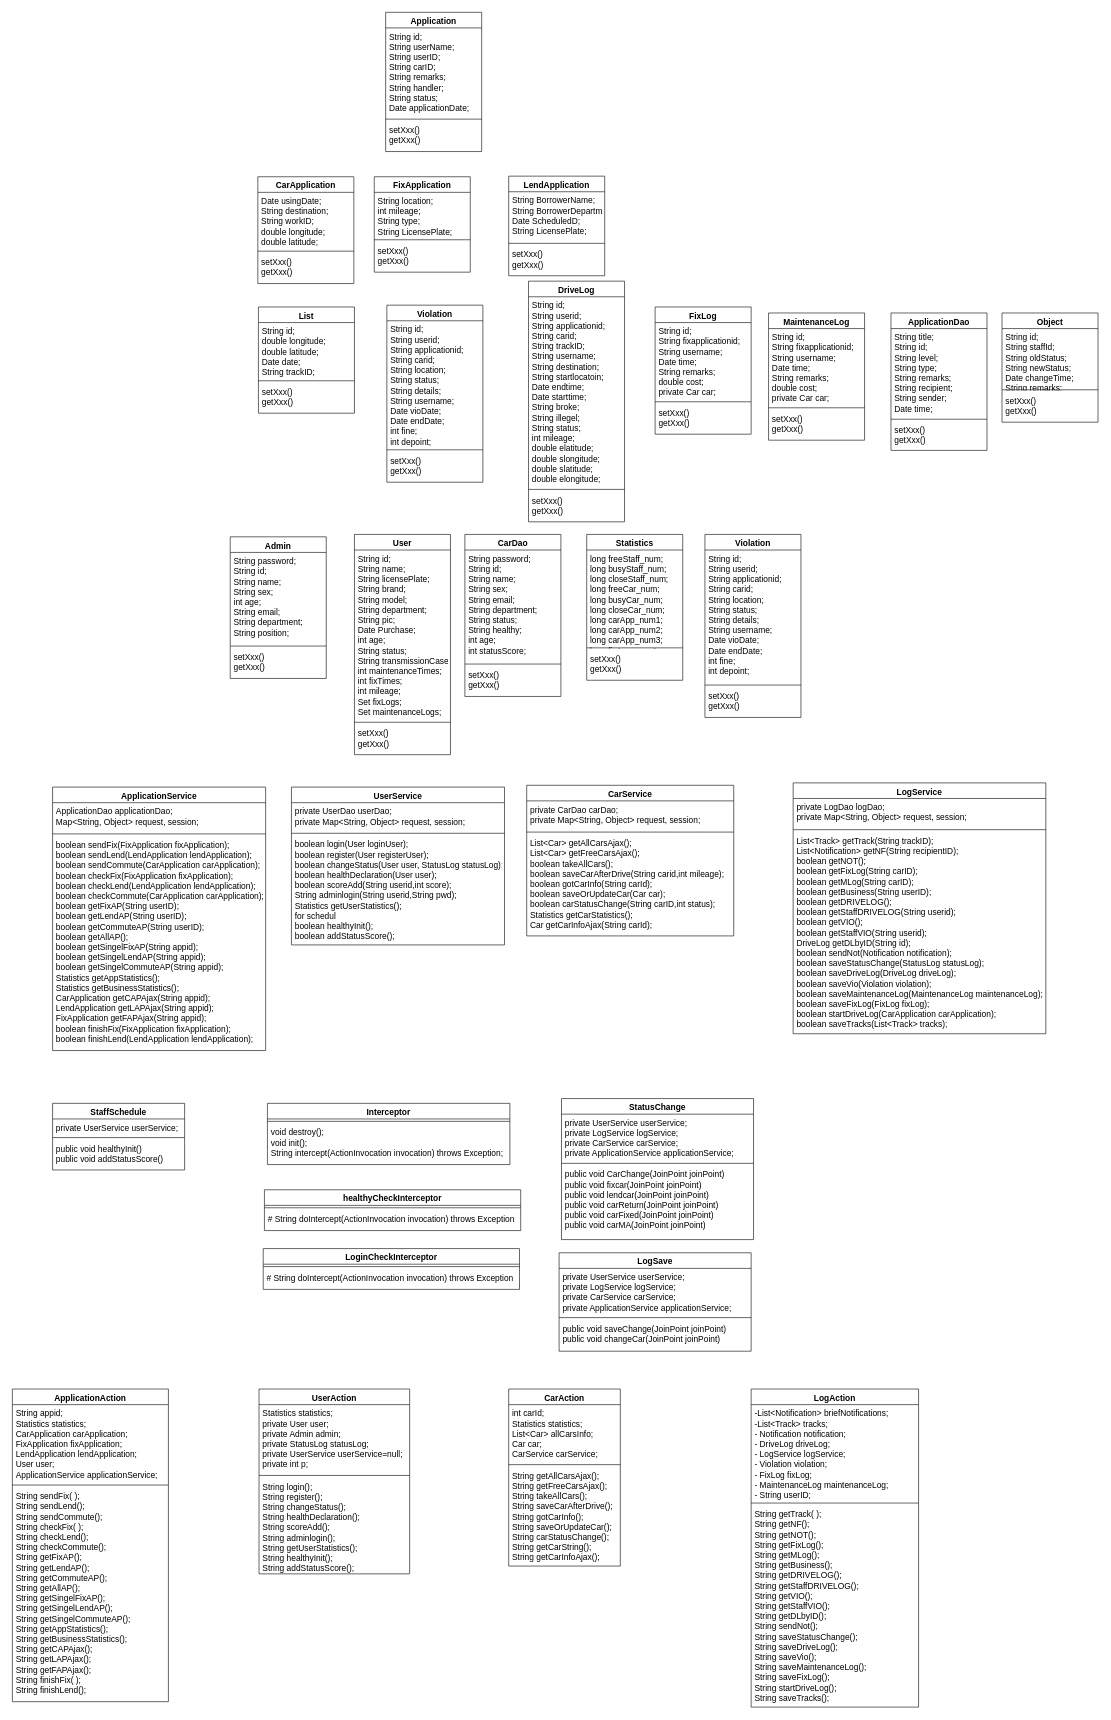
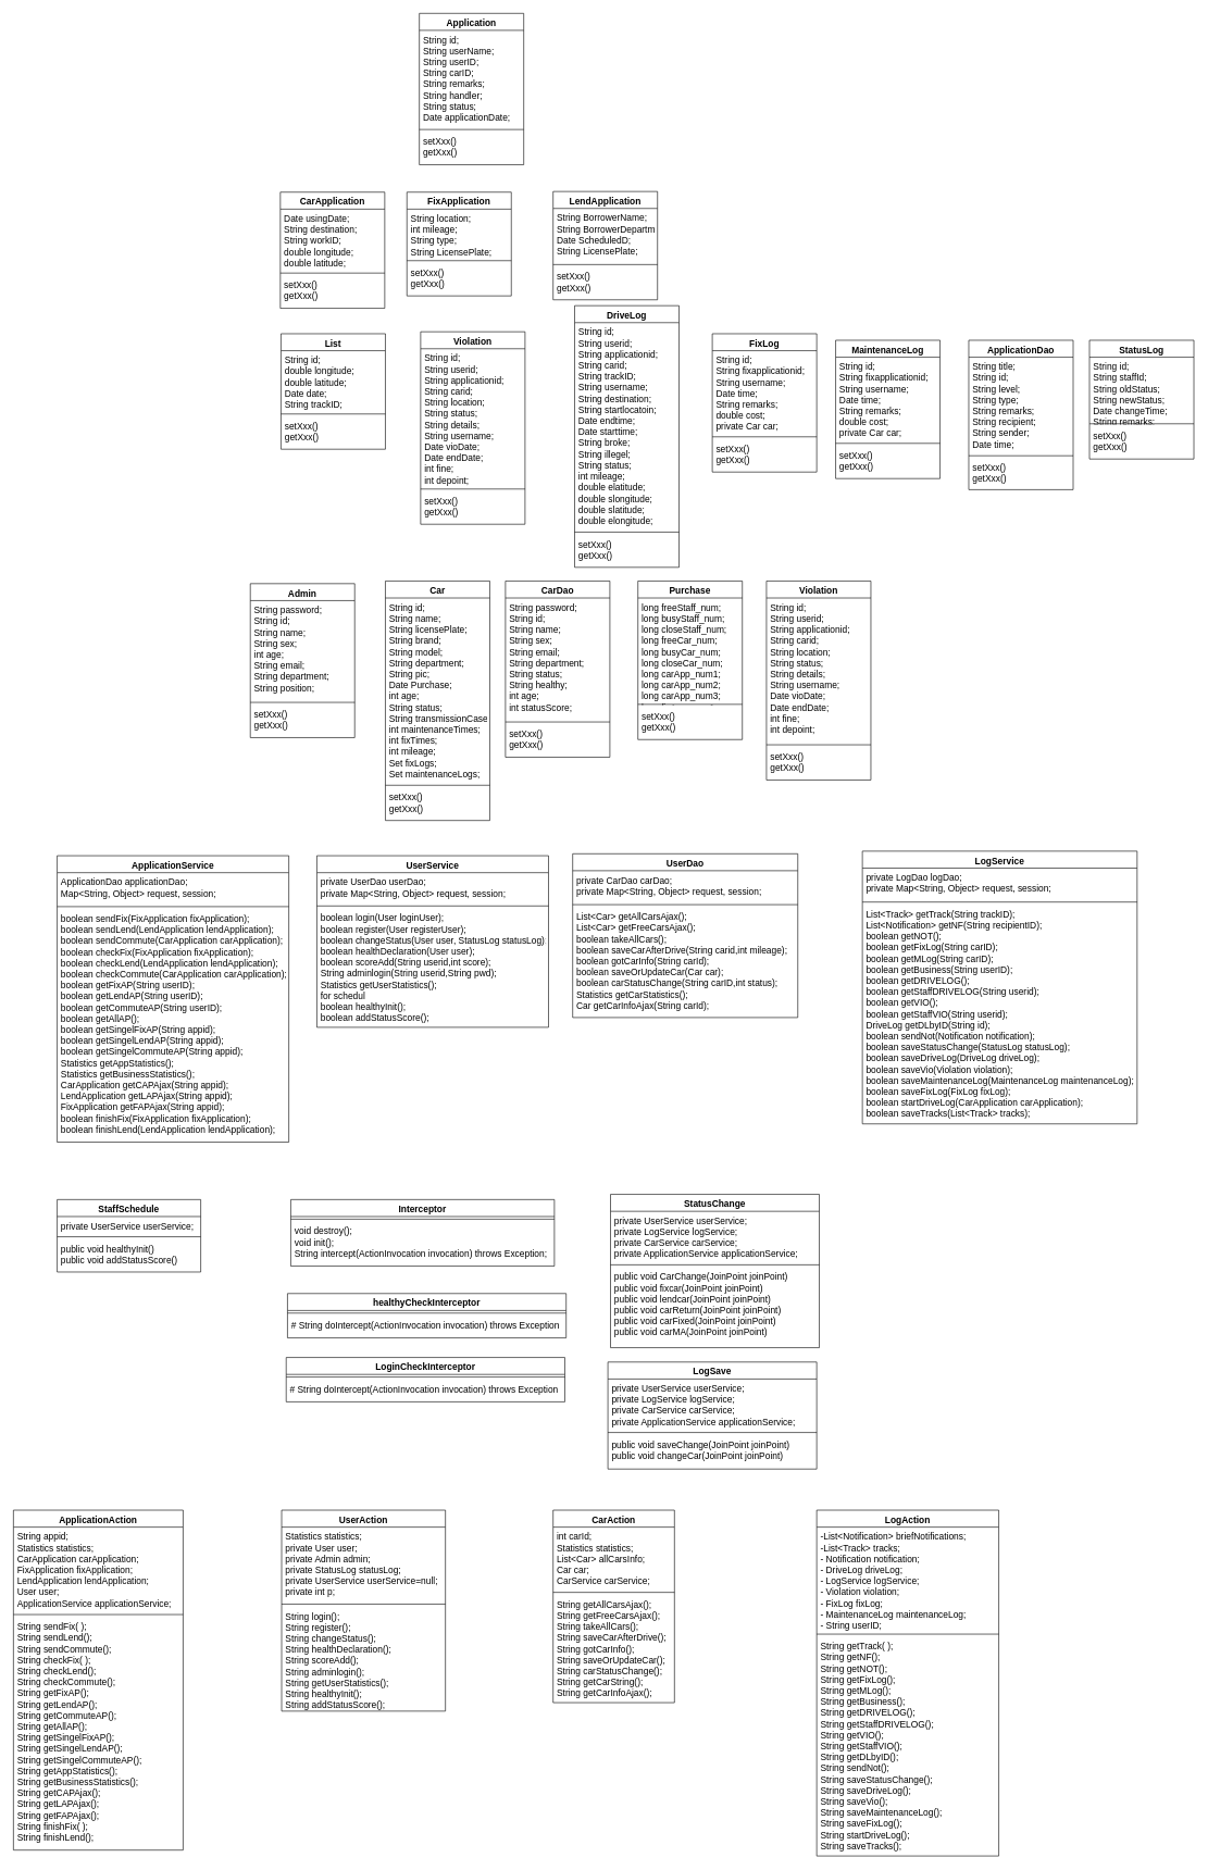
- <mxCell id="42" value="Object" style="swimlane;fontStyle=1;align=center;verticalAlign=top;childLayout=stackLayout;horizontal=1;startSize=26;horizontalStack=0;resizeParent=1;resizeParentMax=0;resizeLast=0;collapsible=1;marginBottom=0;spacing=2;fontSize=14;" parent="1" vertex="1"><mxGeometry x="1669" y="521" width="160" height="182" as="geometry" /></mxCell>
+ <mxCell id="42" value="StatusLog" style="swimlane;fontStyle=1;align=center;verticalAlign=top;childLayout=stackLayout;horizontal=1;startSize=26;horizontalStack=0;resizeParent=1;resizeParentMax=0;resizeLast=0;collapsible=1;marginBottom=0;spacing=2;fontSize=14;" parent="1" vertex="1"><mxGeometry x="1669" y="521" width="160" height="182" as="geometry" /></mxCell>
- <mxCell id="54" value="User" style="swimlane;fontStyle=1;align=center;verticalAlign=top;childLayout=stackLayout;horizontal=1;startSize=26;horizontalStack=0;resizeParent=1;resizeParentMax=0;resizeLast=0;collapsible=1;marginBottom=0;spacing=2;fontSize=14;" parent="1" vertex="1"><mxGeometry x="590" y="890" width="160" height="367" as="geometry" /></mxCell>
+ <mxCell id="54" value="Car" style="swimlane;fontStyle=1;align=center;verticalAlign=top;childLayout=stackLayout;horizontal=1;startSize=26;horizontalStack=0;resizeParent=1;resizeParentMax=0;resizeLast=0;collapsible=1;marginBottom=0;spacing=2;fontSize=14;" parent="1" vertex="1"><mxGeometry x="590" y="890" width="160" height="367" as="geometry" /></mxCell>
- <mxCell id="62" value="Statistics" style="swimlane;fontStyle=1;align=center;verticalAlign=top;childLayout=stackLayout;horizontal=1;startSize=26;horizontalStack=0;resizeParent=1;resizeParentMax=0;resizeLast=0;collapsible=1;marginBottom=0;spacing=2;fontSize=14;" parent="1" vertex="1"><mxGeometry x="977" y="890" width="160" height="243" as="geometry" /></mxCell>
+ <mxCell id="62" value="Purchase" style="swimlane;fontStyle=1;align=center;verticalAlign=top;childLayout=stackLayout;horizontal=1;startSize=26;horizontalStack=0;resizeParent=1;resizeParentMax=0;resizeLast=0;collapsible=1;marginBottom=0;spacing=2;fontSize=14;" parent="1" vertex="1"><mxGeometry x="977" y="890" width="160" height="243" as="geometry" /></mxCell>
- <mxCell id="78" value="CarService" style="swimlane;fontStyle=1;align=center;verticalAlign=top;childLayout=stackLayout;horizontal=1;startSize=26;horizontalStack=0;resizeParent=1;resizeParentMax=0;resizeLast=0;collapsible=1;marginBottom=0;spacing=2;fontSize=14;" vertex="1" parent="1"><mxGeometry x="877" y="1308" width="345" height="251" as="geometry" /></mxCell>
+ <mxCell id="78" value="UserDao" style="swimlane;fontStyle=1;align=center;verticalAlign=top;childLayout=stackLayout;horizontal=1;startSize=26;horizontalStack=0;resizeParent=1;resizeParentMax=0;resizeLast=0;collapsible=1;marginBottom=0;spacing=2;fontSize=14;" vertex="1" parent="1"><mxGeometry x="877" y="1308" width="345" height="251" as="geometry" /></mxCell>
